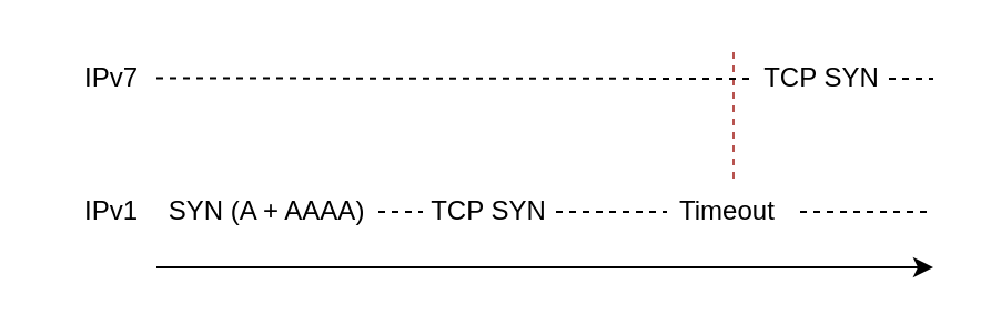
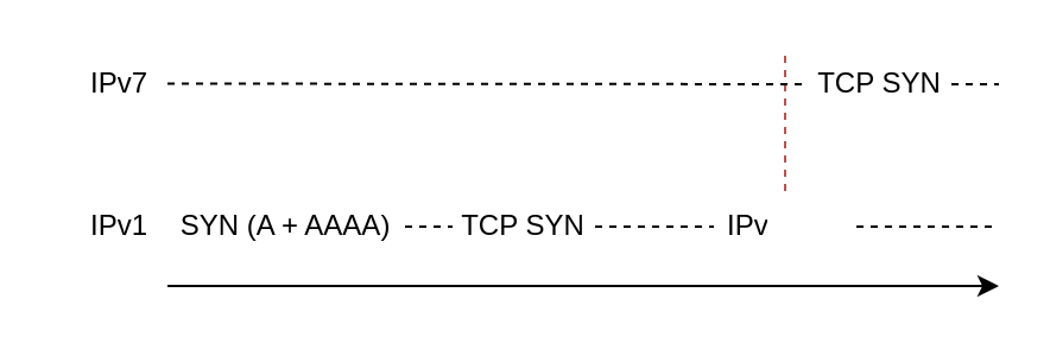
- <mxCell id="16" value="Timeout" style="text;strokeColor=none;fillColor=none;align=left;verticalAlign=middle;spacingLeft=4;spacingRight=4;overflow=hidden;points=[[0,0.5],[1,0.5]];portConstraint=eastwest;rotatable=0;whiteSpace=wrap;html=1;" vertex="1" parent="1"><mxGeometry x="300" y="80" width="60" height="30" as="geometry" /></mxCell>
+ <mxCell id="16" value="IPv" style="text;strokeColor=none;fillColor=none;align=left;verticalAlign=middle;spacingLeft=4;spacingRight=4;overflow=hidden;points=[[0,0.5],[1,0.5]];portConstraint=eastwest;rotatable=0;whiteSpace=wrap;html=1;" vertex="1" parent="1"><mxGeometry x="300" y="80" width="60" height="30" as="geometry" /></mxCell>
